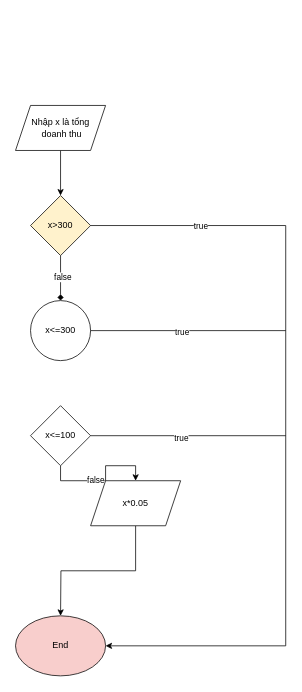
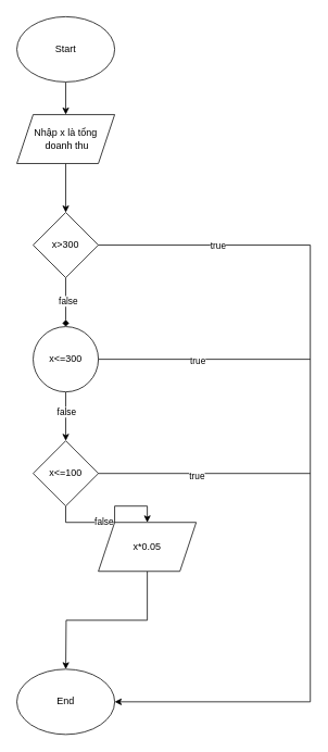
+ <mxCell id="3" value="&lt;font style=&quot;vertical-align: inherit;&quot;&gt;&lt;font style=&quot;vertical-align: inherit;&quot;&gt;Start&lt;/font&gt;&lt;/font&gt;" style="ellipse;whiteSpace=wrap;html=1;" parent="1" vertex="1"><mxGeometry x="20" width="120" height="80" as="geometry" y="20" /></mxCell>
+ <mxCell id="2" style="edgeStyle=orthogonalEdgeStyle;rounded=0;orthogonalLoop=1;jettySize=auto;html=1;exitX=0.5;exitY=1;exitDx=0;exitDy=0;" parent="1" source="3" target="5" edge="1"><mxGeometry relative="1" as="geometry" /></mxCell>
- <mxCell id="8" value="&lt;font style=&quot;vertical-align: inherit;&quot;&gt;&lt;font style=&quot;vertical-align: inherit;&quot;&gt;x&amp;gt;300&lt;/font&gt;&lt;/font&gt;" style="rhombus;whiteSpace=wrap;html=1;fillColor=#fff2cc;" parent="1" vertex="1"><mxGeometry x="40" y="260" width="80" height="80" as="geometry" /></mxCell>
+ <mxCell id="8" value="&lt;font style=&quot;vertical-align: inherit;&quot;&gt;&lt;font style=&quot;vertical-align: inherit;&quot;&gt;x&amp;gt;300&lt;/font&gt;&lt;/font&gt;" style="rhombus;whiteSpace=wrap;html=1;" parent="1" vertex="1"><mxGeometry x="40" y="260" width="80" height="80" as="geometry" /></mxCell>
+ <mxCell id="9" style="edgeStyle=orthogonalEdgeStyle;rounded=0;orthogonalLoop=1;jettySize=auto;html=1;exitX=0.5;exitY=1;exitDx=0;exitDy=0;entryX=0.5;entryY=0;entryDx=0;entryDy=0;" parent="1" source="11" target="14" edge="1"><mxGeometry relative="1" as="geometry" /></mxCell>
+ <mxCell id="10" value="&lt;font style=&quot;vertical-align: inherit;&quot;&gt;&lt;font style=&quot;vertical-align: inherit;&quot;&gt;false&lt;/font&gt;&lt;/font&gt;" style="edgeLabel;html=1;align=center;verticalAlign=middle;resizable=0;points=[];" parent="9" vertex="1" connectable="0"><mxGeometry x="-0.2" relative="1" as="geometry"><mxPoint as="offset" /></mxGeometry></mxCell>
- <mxCell id="23" value="&lt;font style=&quot;vertical-align: inherit;&quot;&gt;&lt;font style=&quot;vertical-align: inherit;&quot;&gt;End&lt;/font&gt;&lt;/font&gt;" style="ellipse;whiteSpace=wrap;html=1;fillColor=#f8cecc;" parent="1" vertex="1"><mxGeometry x="20" y="820" width="120" height="80" as="geometry" /></mxCell>
+ <mxCell id="23" value="&lt;font style=&quot;vertical-align: inherit;&quot;&gt;&lt;font style=&quot;vertical-align: inherit;&quot;&gt;End&lt;/font&gt;&lt;/font&gt;" style="ellipse;whiteSpace=wrap;html=1;" parent="1" vertex="1"><mxGeometry x="20" y="820" width="120" height="80" as="geometry" /></mxCell>
